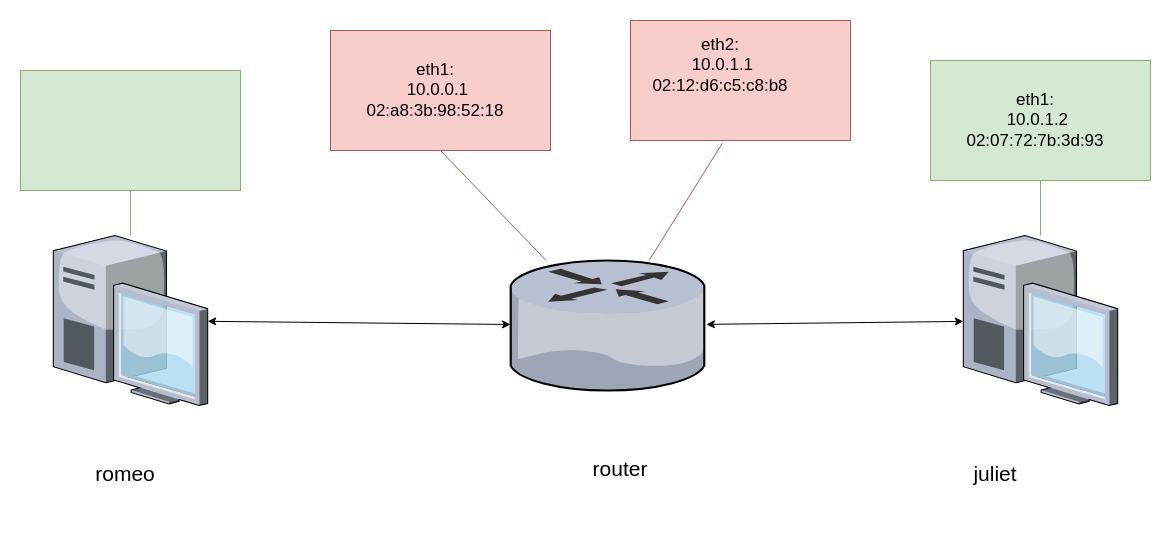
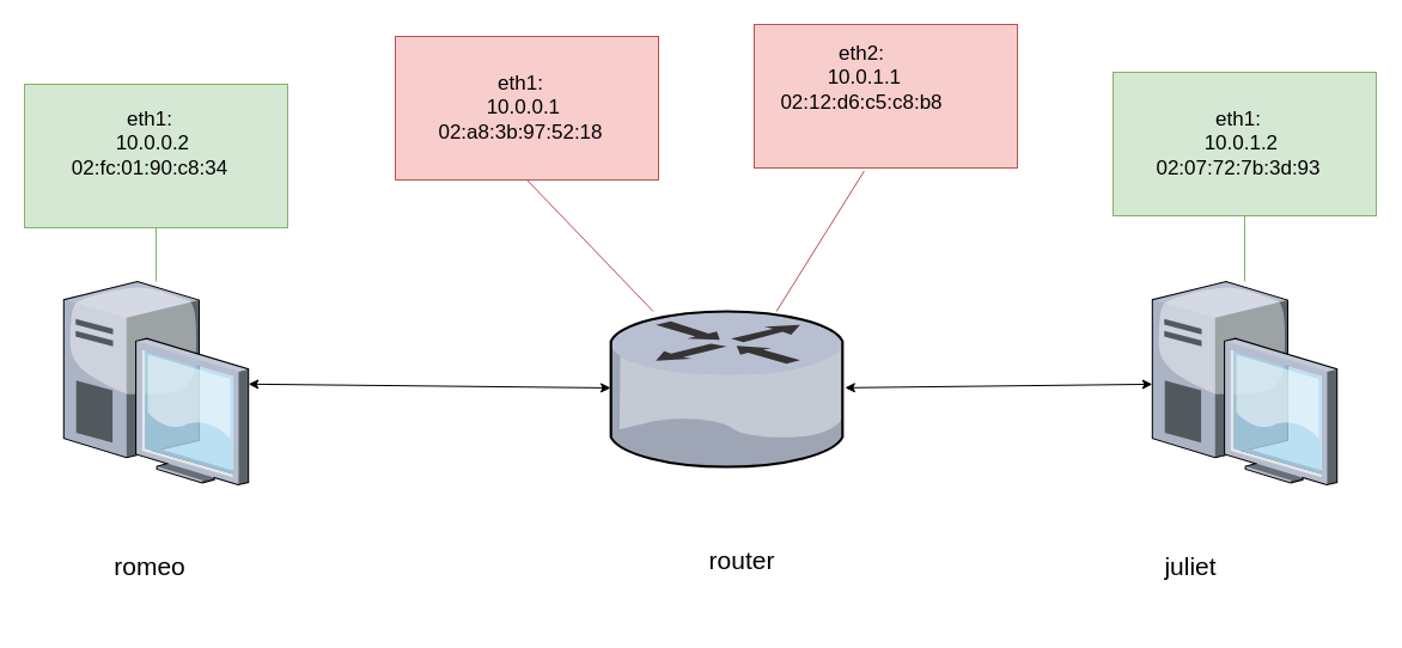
- <mxCell id="12" value="&lt;font style=&quot;font-size: 17px&quot;&gt;eth1:&lt;br&gt;&amp;nbsp;10.0.0.1&lt;br&gt;02:a8:3b:98:52:18&lt;br&gt;&lt;/font&gt;" style="text;html=1;strokeColor=none;fillColor=none;align=center;verticalAlign=middle;whiteSpace=wrap;rounded=0;" vertex="1" parent="1"><mxGeometry x="350" y="60" width="170" height="60" as="geometry" /></mxCell>
+ <mxCell id="12" value="&lt;font style=&quot;font-size: 17px&quot;&gt;eth1:&lt;br&gt;&amp;nbsp;10.0.0.1&lt;br&gt;02:a8:3b:97:52:18&lt;br&gt;&lt;/font&gt;" style="text;html=1;strokeColor=none;fillColor=none;align=center;verticalAlign=middle;whiteSpace=wrap;rounded=0;" vertex="1" parent="1"><mxGeometry x="350" y="60" width="170" height="60" as="geometry" /></mxCell>
+ <mxCell id="5" value="&lt;font style=&quot;font-size: 17px&quot;&gt;eth1:&lt;br&gt;&amp;nbsp;10.0.0.2&lt;br&gt;02:fc:01:90:c8:34&lt;br&gt;&lt;/font&gt;" style="text;html=1;strokeColor=none;fillColor=none;align=center;verticalAlign=middle;whiteSpace=wrap;rounded=0;" vertex="1" parent="1"><mxGeometry x="40" y="90" width="170" height="60" as="geometry" /></mxCell>
